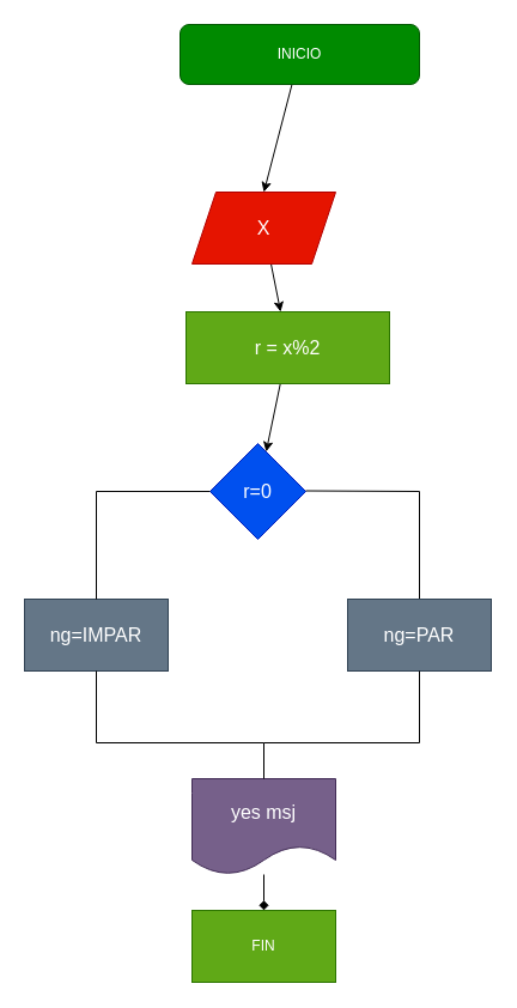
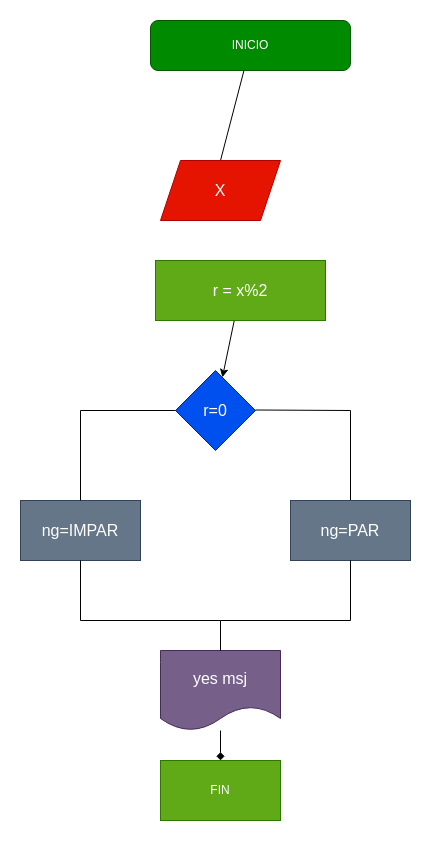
- <mxCell id="2" value="" style="edgeStyle=none;html=1;entryX=0.5;entryY=0;entryDx=0;entryDy=0;" edge="1" parent="1" source="3" target="6"><mxGeometry relative="1" as="geometry"><mxPoint x="213.229" y="140" as="targetPoint" /></mxGeometry></mxCell>
+ <mxCell id="2" value="" style="edgeStyle=none;html=1;entryX=0.5;entryY=0;entryDx=0;entryDy=0;endArrow=none;" edge="1" parent="1" source="3" target="6"><mxGeometry relative="1" as="geometry"><mxPoint x="213.229" y="140" as="targetPoint" /></mxGeometry></mxCell>
- <mxCell id="5" value="" style="edgeStyle=none;html=1;fontSize=16;" edge="1" parent="1" source="6" target="8"><mxGeometry relative="1" as="geometry" /></mxCell>
